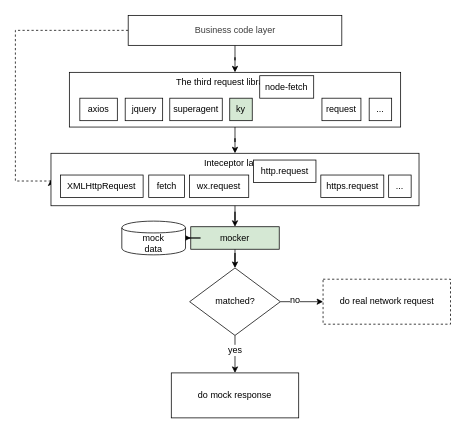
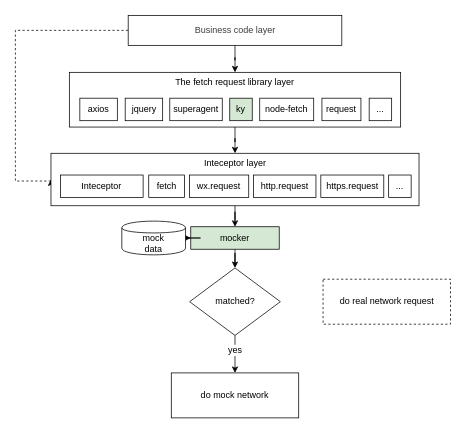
- <mxCell id="25" value="The third request library layer" style="rounded=0;whiteSpace=wrap;html=1;horizontal=1;verticalAlign=top;" parent="24" vertex="1"><mxGeometry width="442" height="73" as="geometry" /></mxCell>
+ <mxCell id="25" value="The fetch request library layer" style="rounded=0;whiteSpace=wrap;html=1;horizontal=1;verticalAlign=top;" parent="24" vertex="1"><mxGeometry width="442" height="73" as="geometry" /></mxCell>
- <mxCell id="30" value="node-fetch" style="rounded=0;whiteSpace=wrap;html=1;" parent="24" vertex="1"><mxGeometry x="254" y="4.5" width="72" height="30" as="geometry" /></mxCell>
+ <mxCell id="30" value="node-fetch" style="rounded=0;whiteSpace=wrap;html=1;" parent="24" vertex="1"><mxGeometry x="254" y="34.5" width="72" height="30" as="geometry" /></mxCell>
- <mxCell id="21" value="http.request" style="rounded=0;whiteSpace=wrap;html=1;" parent="16" vertex="1"><mxGeometry x="270.24" y="9" width="83.258" height="30" as="geometry" /></mxCell>
+ <mxCell id="21" value="http.request" style="rounded=0;whiteSpace=wrap;html=1;" parent="16" vertex="1"><mxGeometry x="270.24" y="29" width="83.258" height="30" as="geometry" /></mxCell>
- <mxCell id="18" value="XMLHttpRequest" style="rounded=0;whiteSpace=wrap;html=1;" parent="16" vertex="1"><mxGeometry x="12.611" y="29" width="110.317" height="30" as="geometry" /></mxCell>
+ <mxCell id="18" value="Inteceptor" style="rounded=0;whiteSpace=wrap;html=1;" parent="16" vertex="1"><mxGeometry x="12.611" y="29" width="110.317" height="30" as="geometry" /></mxCell>
- <mxCell id="8" style="edgeStyle=orthogonalEdgeStyle;rounded=0;orthogonalLoop=1;jettySize=auto;html=1;entryX=0;entryY=0.5;entryDx=0;entryDy=0;" parent="1" source="12" target="7" edge="1"><mxGeometry relative="1" as="geometry" /></mxCell>
- <mxCell id="9" value="no" style="text;html=1;resizable=0;points=[];align=center;verticalAlign=middle;labelBackgroundColor=#ffffff;" parent="8" vertex="1" connectable="0"><mxGeometry x="-0.333" y="3" relative="1" as="geometry"><mxPoint as="offset" /></mxGeometry></mxCell>
- <mxCell id="13" value="do mock response" style="rounded=0;whiteSpace=wrap;html=1;" parent="1" vertex="1"><mxGeometry x="228" y="497" width="170" height="60" as="geometry" /></mxCell>
+ <mxCell id="13" value="do mock network" style="rounded=0;whiteSpace=wrap;html=1;" parent="1" vertex="1"><mxGeometry x="228" y="497" width="170" height="60" as="geometry" /></mxCell>
